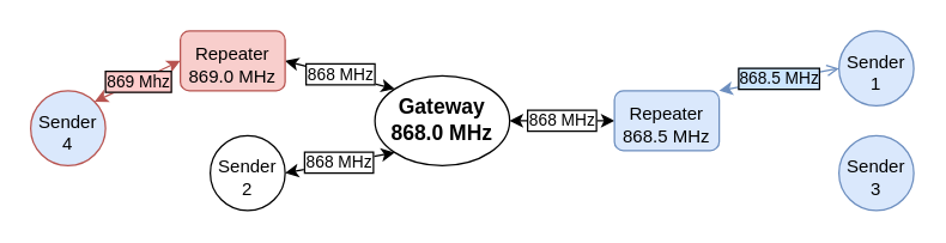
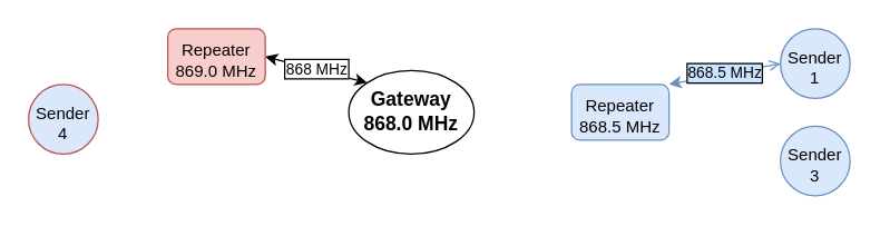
- <mxCell id="12" value="&lt;div&gt;869 Mhz&lt;/div&gt;" style="rounded=0;orthogonalLoop=1;jettySize=auto;html=1;exitX=1;exitY=0;exitDx=0;exitDy=0;entryX=0;entryY=0.5;entryDx=0;entryDy=0;startArrow=classic;startFill=1;labelBorderColor=default;fillColor=#f8cecc;strokeColor=#b85450;fontColor=#000000;labelBackgroundColor=#FFCCCC;" parent="1" source="13" target="5" edge="1"><mxGeometry relative="1" as="geometry" /></mxCell>
- <mxCell id="2" value="868 MHz" style="rounded=0;orthogonalLoop=1;jettySize=auto;html=1;exitX=1;exitY=0.5;exitDx=0;exitDy=0;entryX=0;entryY=0.5;entryDx=0;entryDy=0;startArrow=classic;startFill=1;labelBorderColor=default;" parent="1" source="3" target="7" edge="1"><mxGeometry relative="1" as="geometry" /></mxCell>
- <mxCell id="10" value="&lt;div&gt;868 MHz&lt;/div&gt;" style="rounded=0;orthogonalLoop=1;jettySize=auto;html=1;exitX=1;exitY=0.5;exitDx=0;exitDy=0;entryX=0;entryY=1;entryDx=0;entryDy=0;startArrow=classic;startFill=1;labelBackgroundColor=default;labelBorderColor=default;" parent="1" source="11" target="3" edge="1"><mxGeometry relative="1" as="geometry" /></mxCell>
- <mxCell id="11" value="&lt;div&gt;Sender&lt;/div&gt;&lt;div&gt;2&lt;br&gt;&lt;/div&gt;" style="ellipse;whiteSpace=wrap;html=1;aspect=fixed;spacingTop=5;" parent="1" vertex="1"><mxGeometry x="140" y="90" width="50" height="50" as="geometry" /></mxCell>
